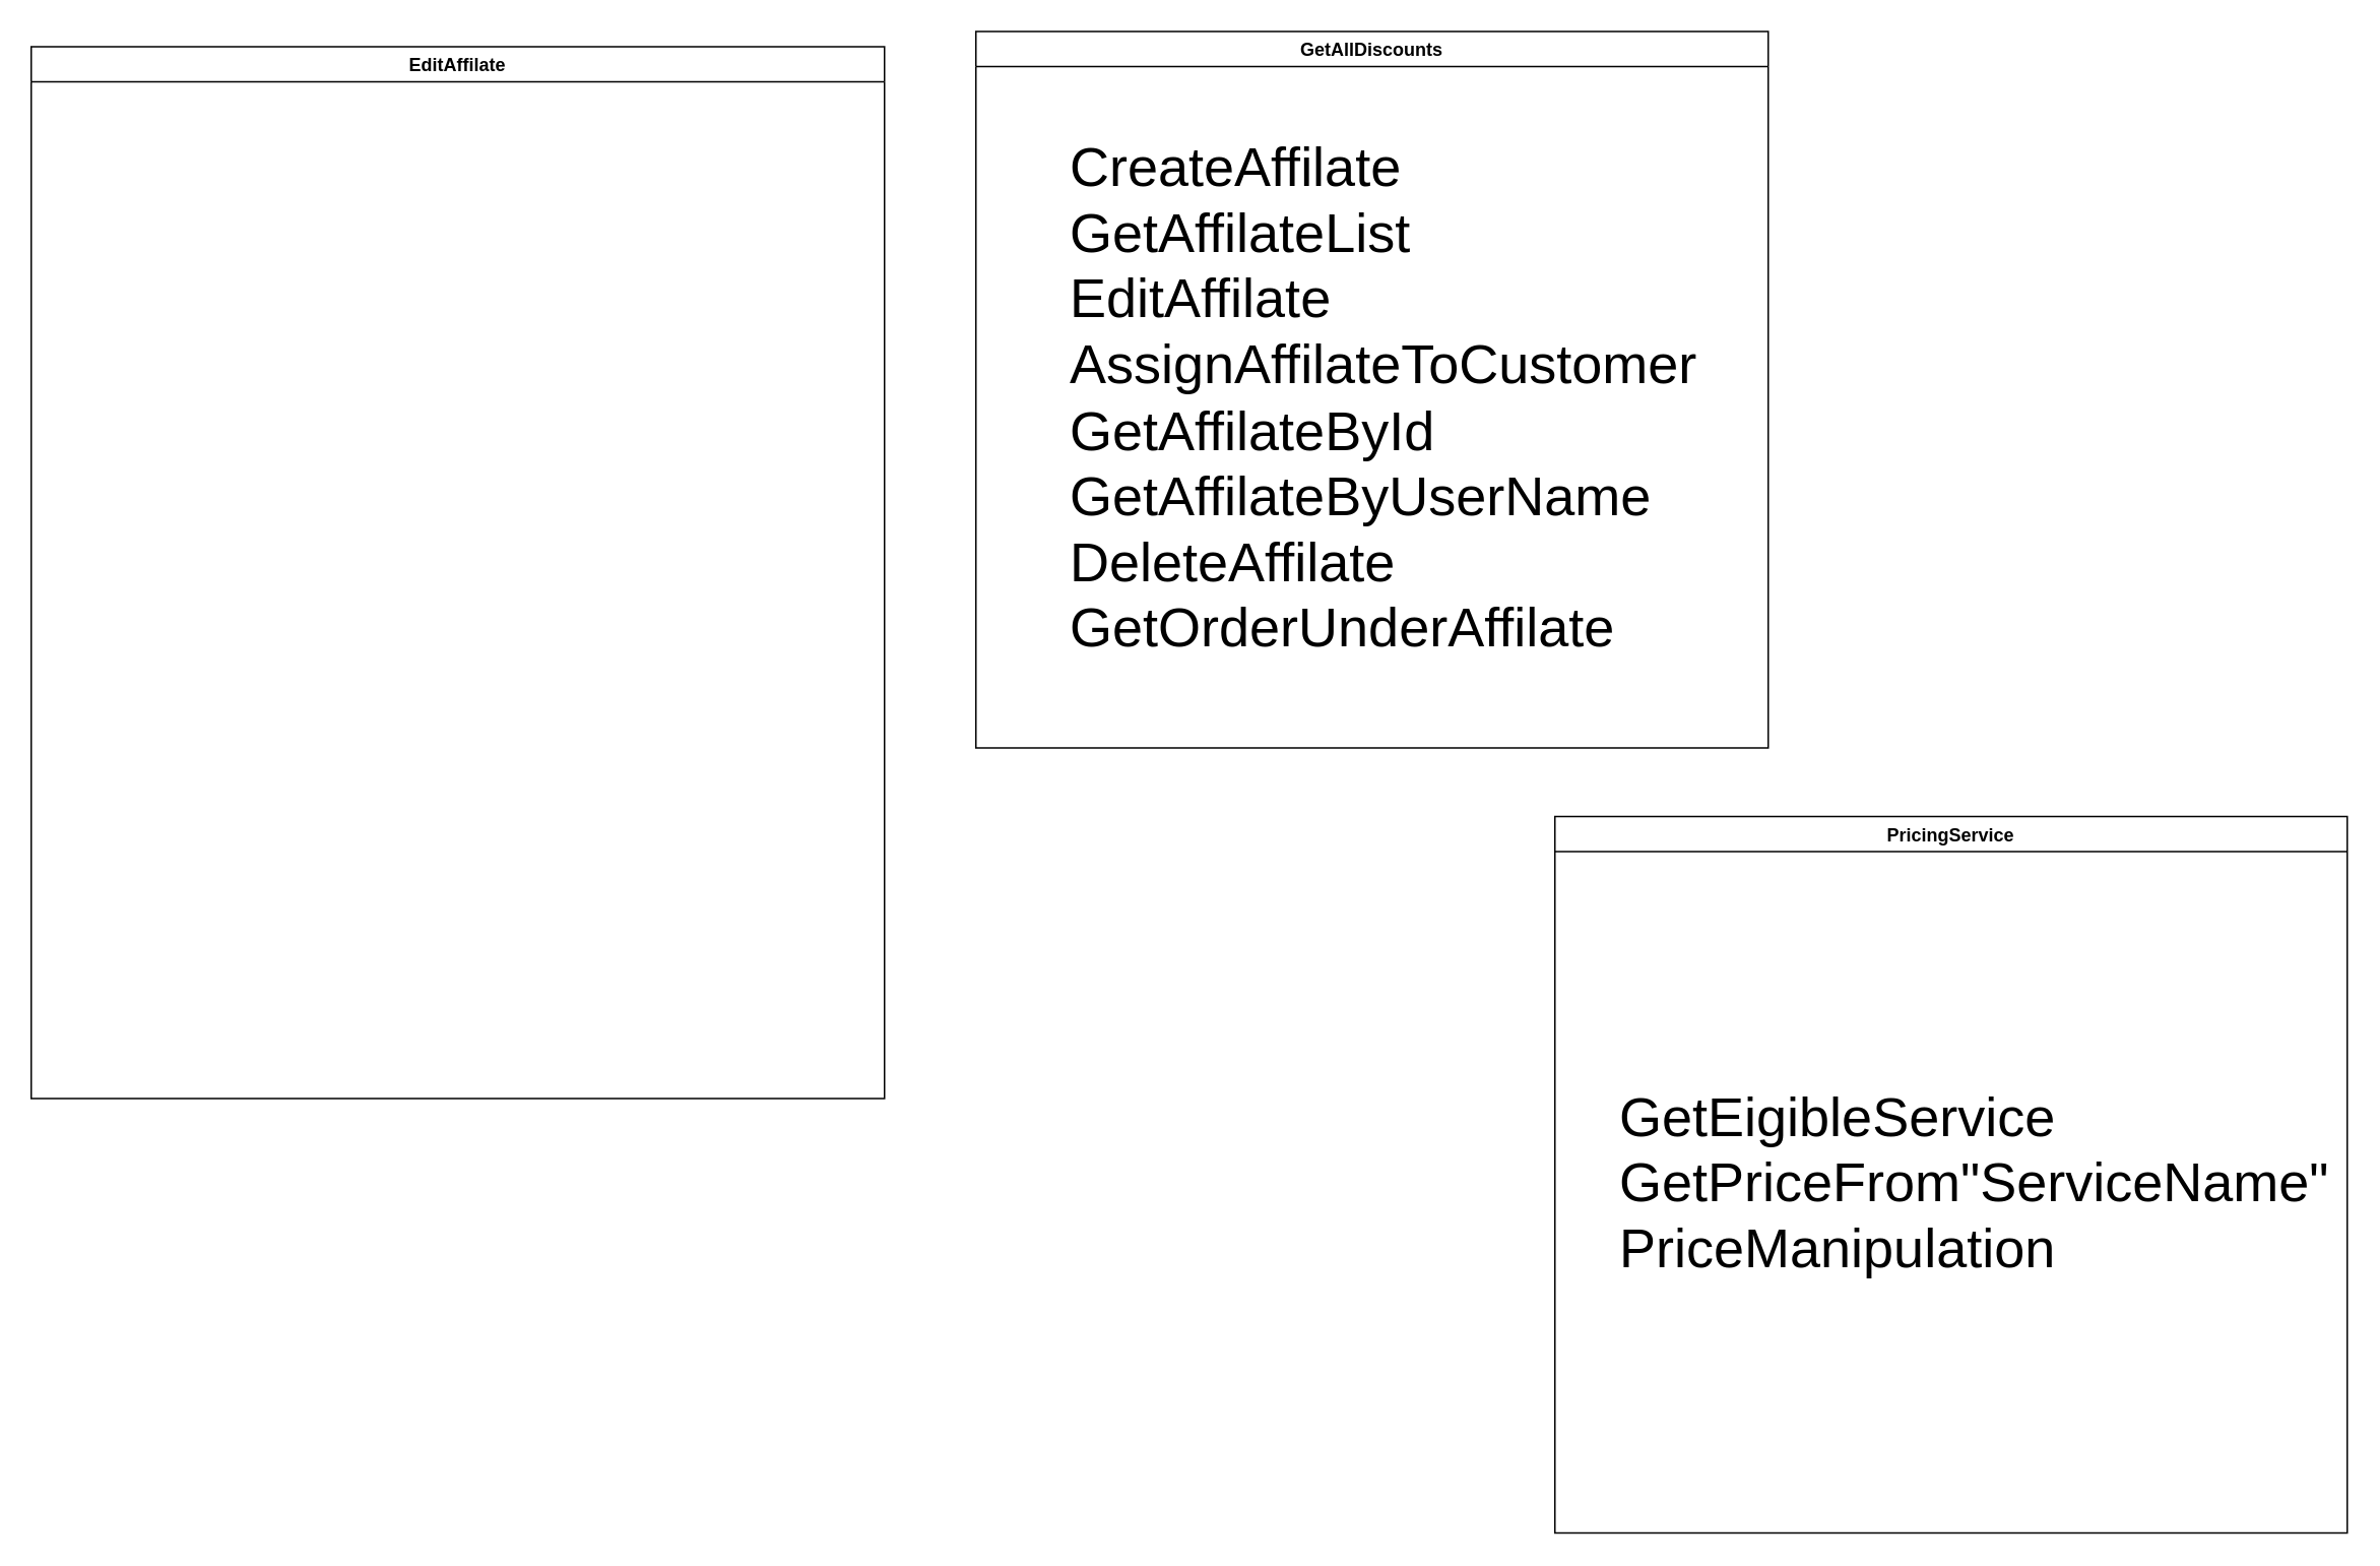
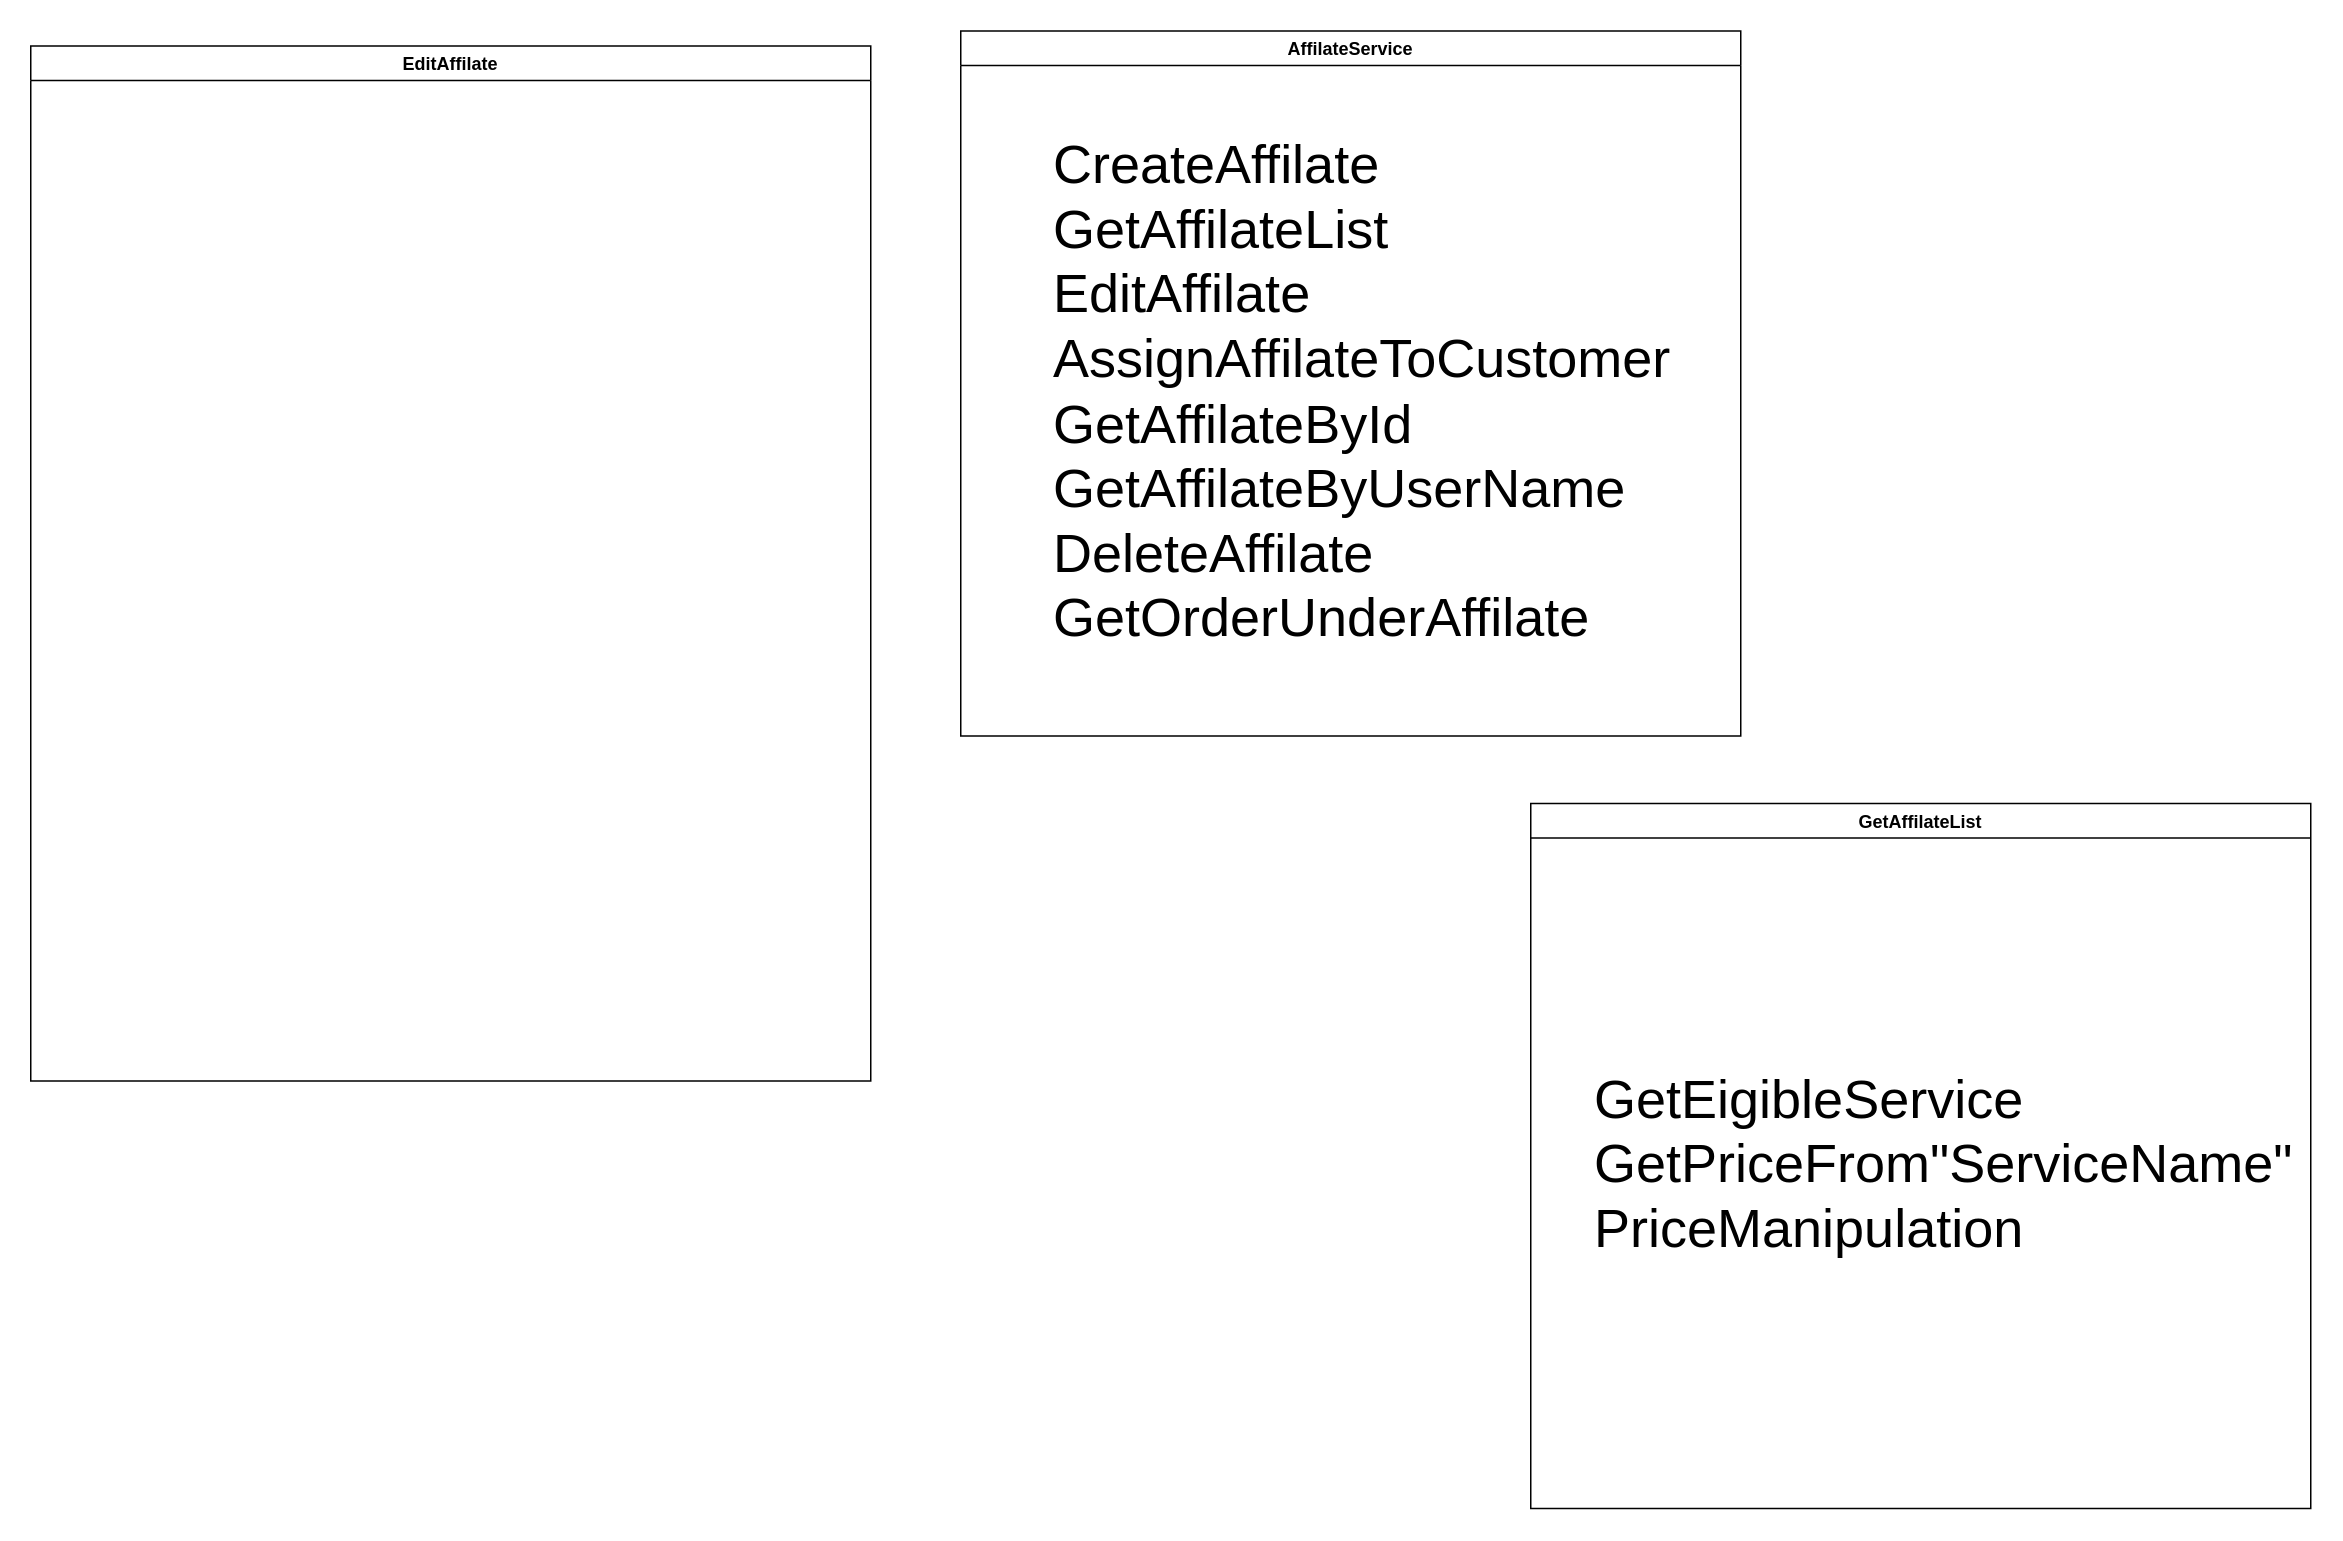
- <mxCell id="4" value="GetAllDiscounts" style="swimlane;" vertex="1" parent="1"><mxGeometry x="640" y="20" width="520" height="470" as="geometry" /></mxCell>
+ <mxCell id="4" value="AffilateService" style="swimlane;" vertex="1" parent="1"><mxGeometry x="640" y="20" width="520" height="470" as="geometry" /></mxCell>
- <mxCell id="6" value="PricingService" style="swimlane;" vertex="1" parent="1"><mxGeometry x="1020" y="535" width="520" height="470" as="geometry" /></mxCell>
+ <mxCell id="6" value="GetAffilateList" style="swimlane;" vertex="1" parent="1"><mxGeometry x="1020" y="535" width="520" height="470" as="geometry" /></mxCell>
